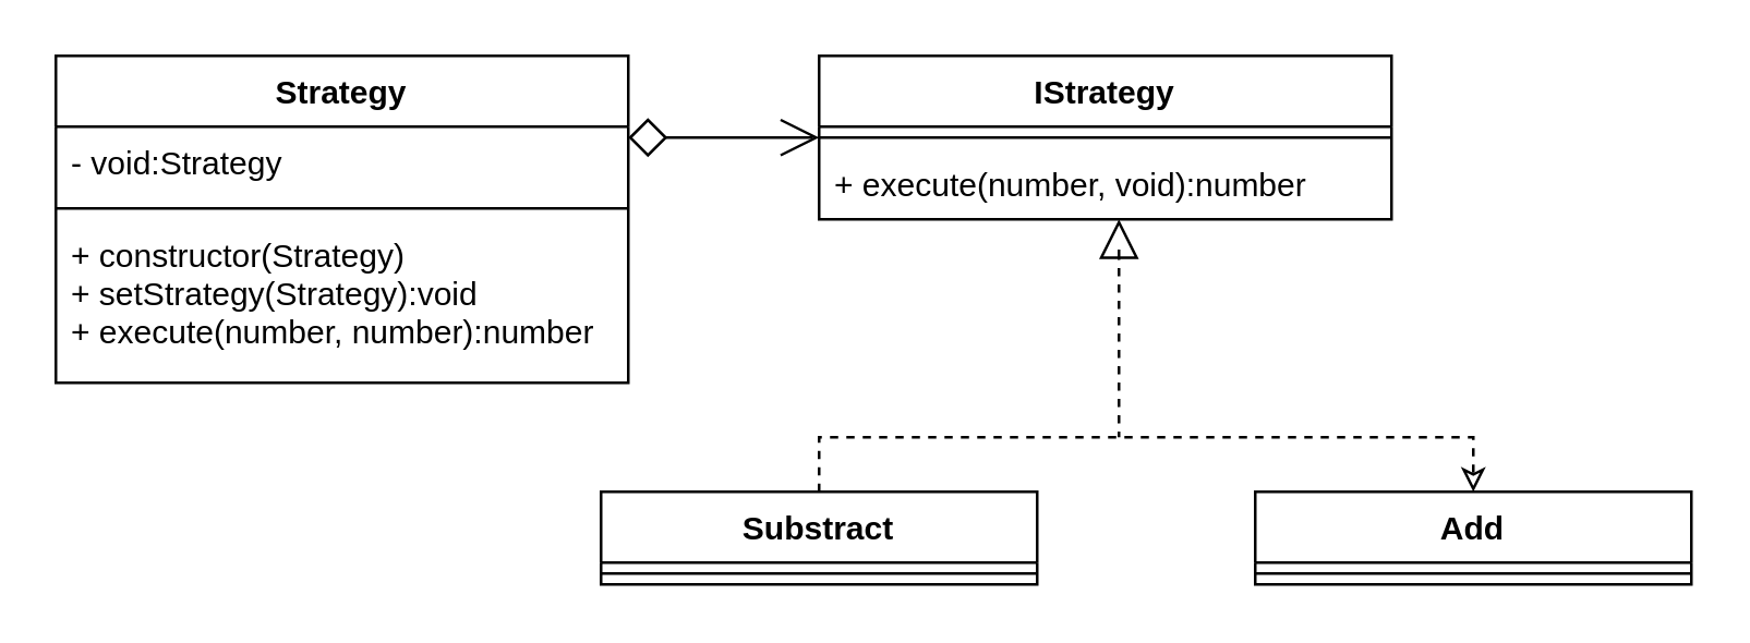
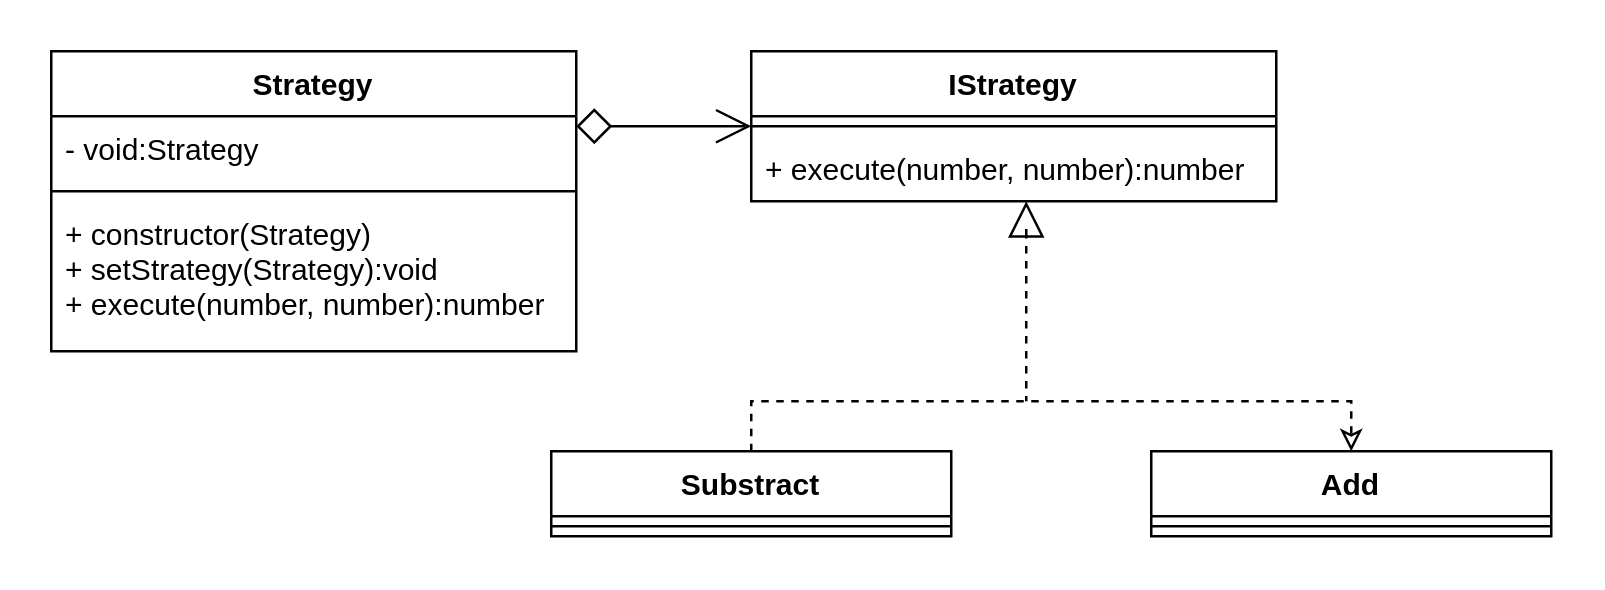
- <mxCell id="9" value="+ execute(number, void):number" style="text;strokeColor=none;fillColor=none;align=left;verticalAlign=top;spacingLeft=4;spacingRight=4;overflow=hidden;rotatable=0;points=[[0,0.5],[1,0.5]];portConstraint=eastwest;" vertex="1" parent="7"><mxGeometry y="34" width="210" height="26" as="geometry" /></mxCell>
+ <mxCell id="9" value="+ execute(number, number):number" style="text;strokeColor=none;fillColor=none;align=left;verticalAlign=top;spacingLeft=4;spacingRight=4;overflow=hidden;rotatable=0;points=[[0,0.5],[1,0.5]];portConstraint=eastwest;" vertex="1" parent="7"><mxGeometry y="34" width="210" height="26" as="geometry" /></mxCell>
